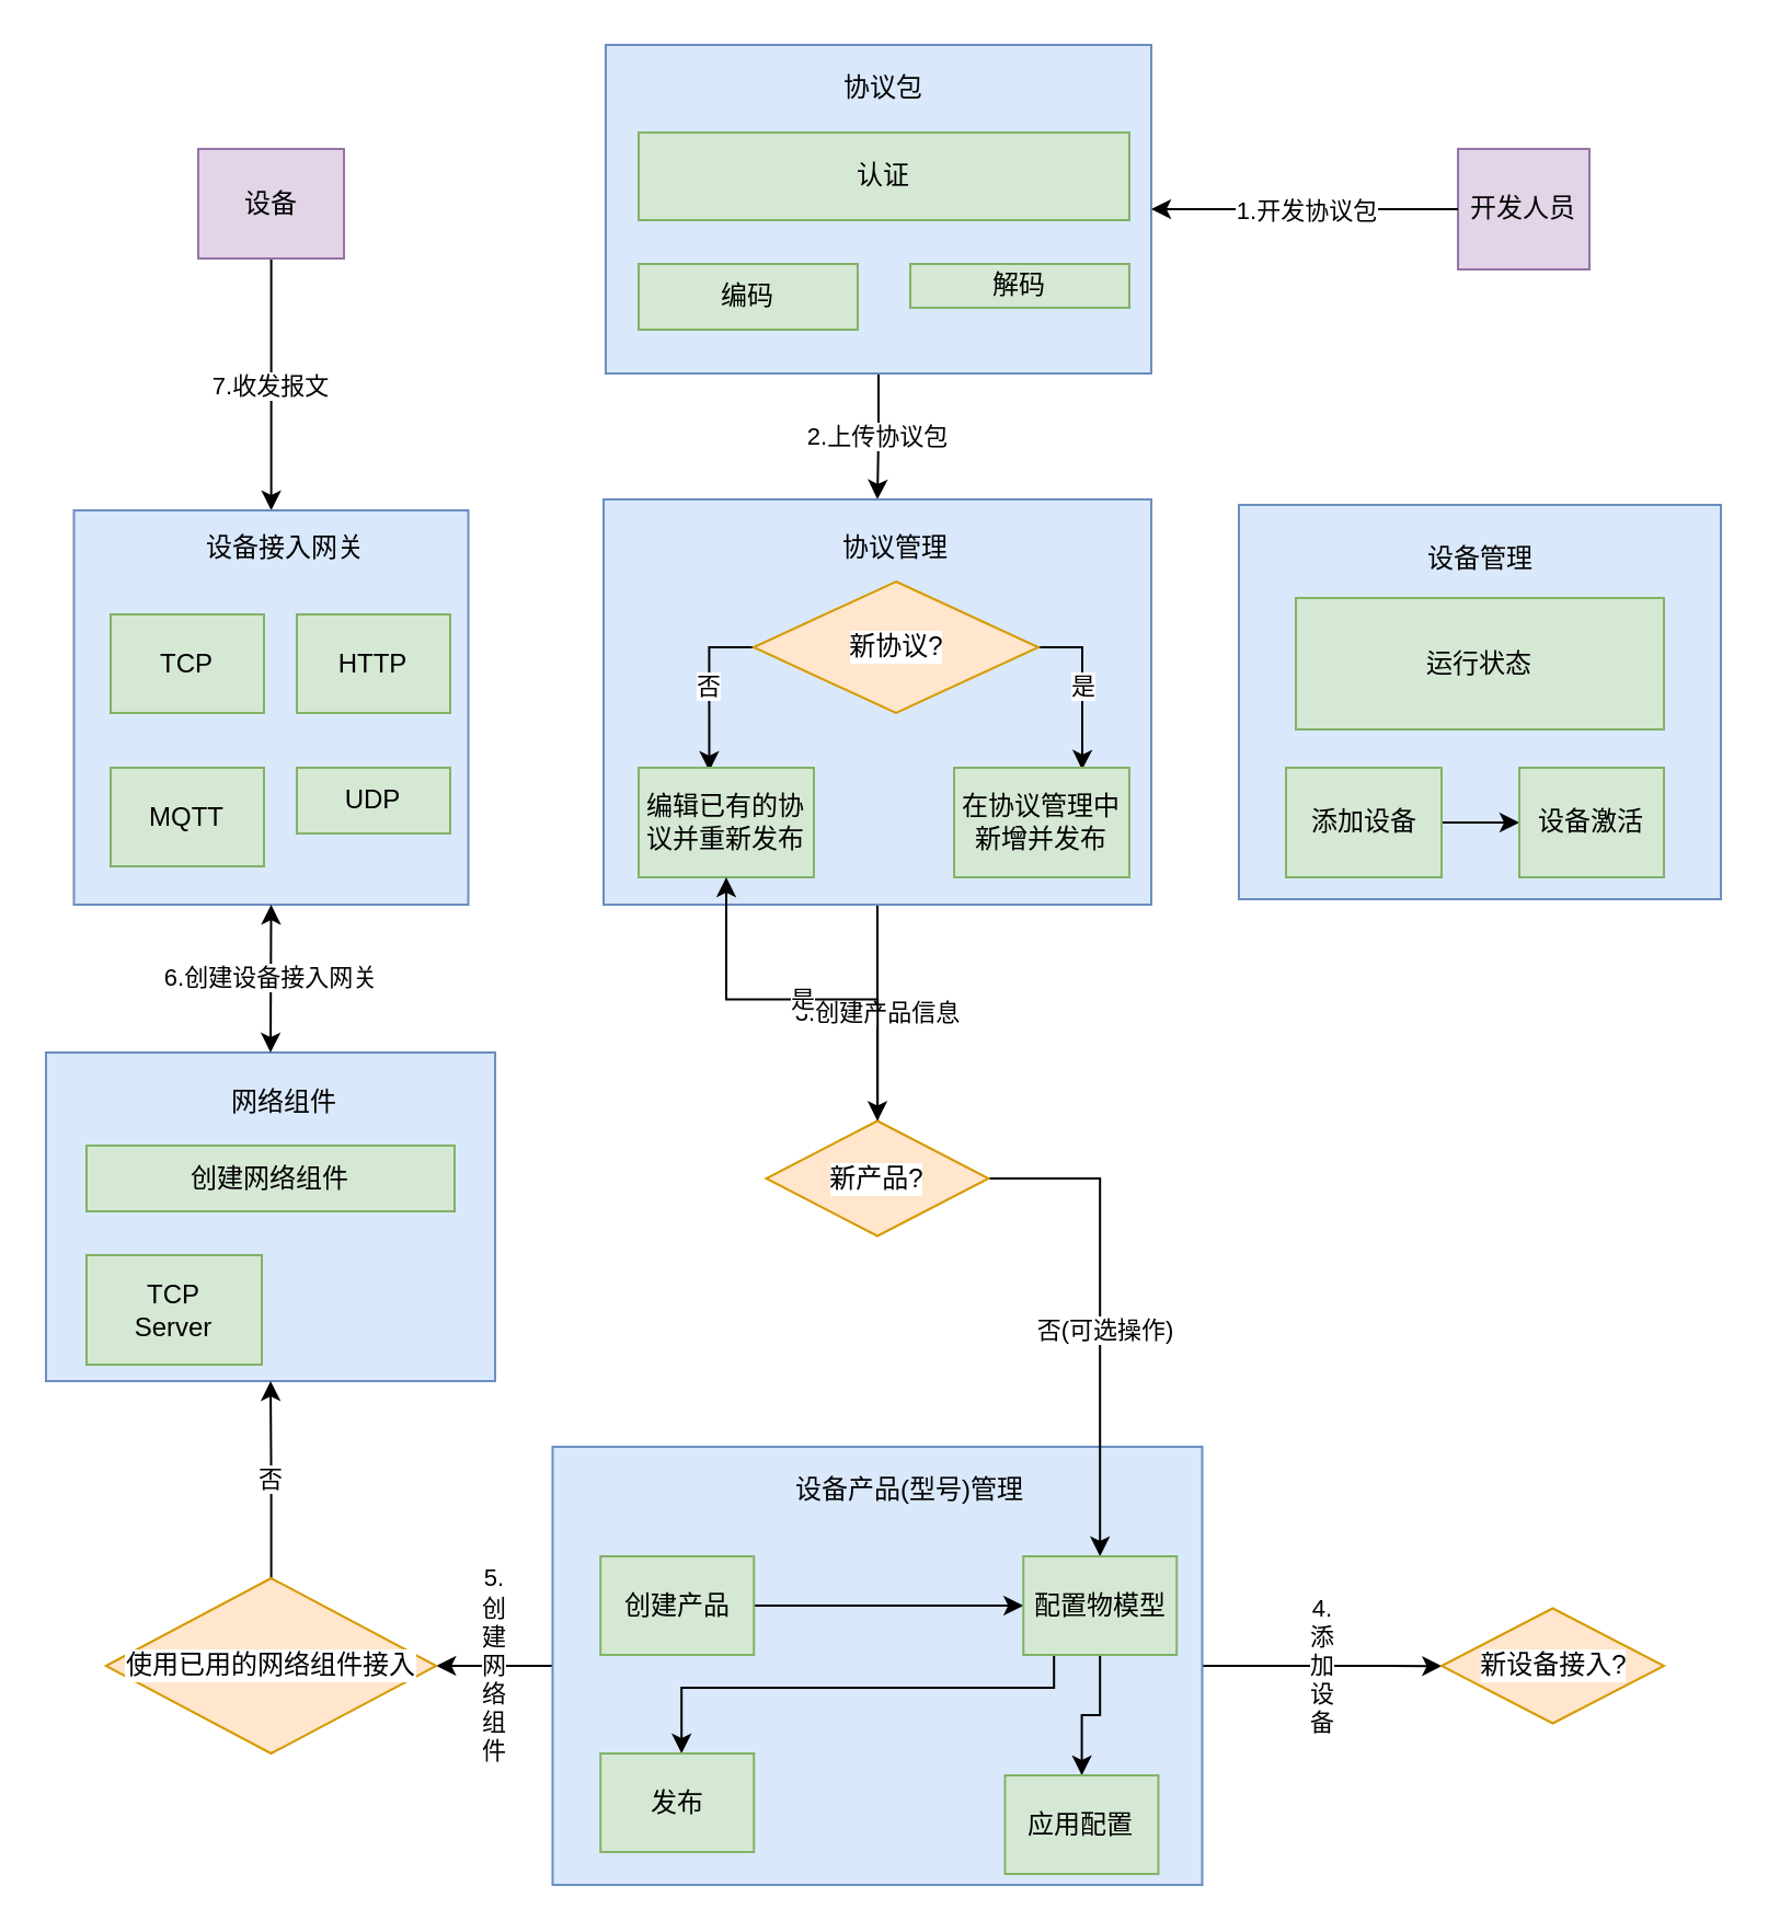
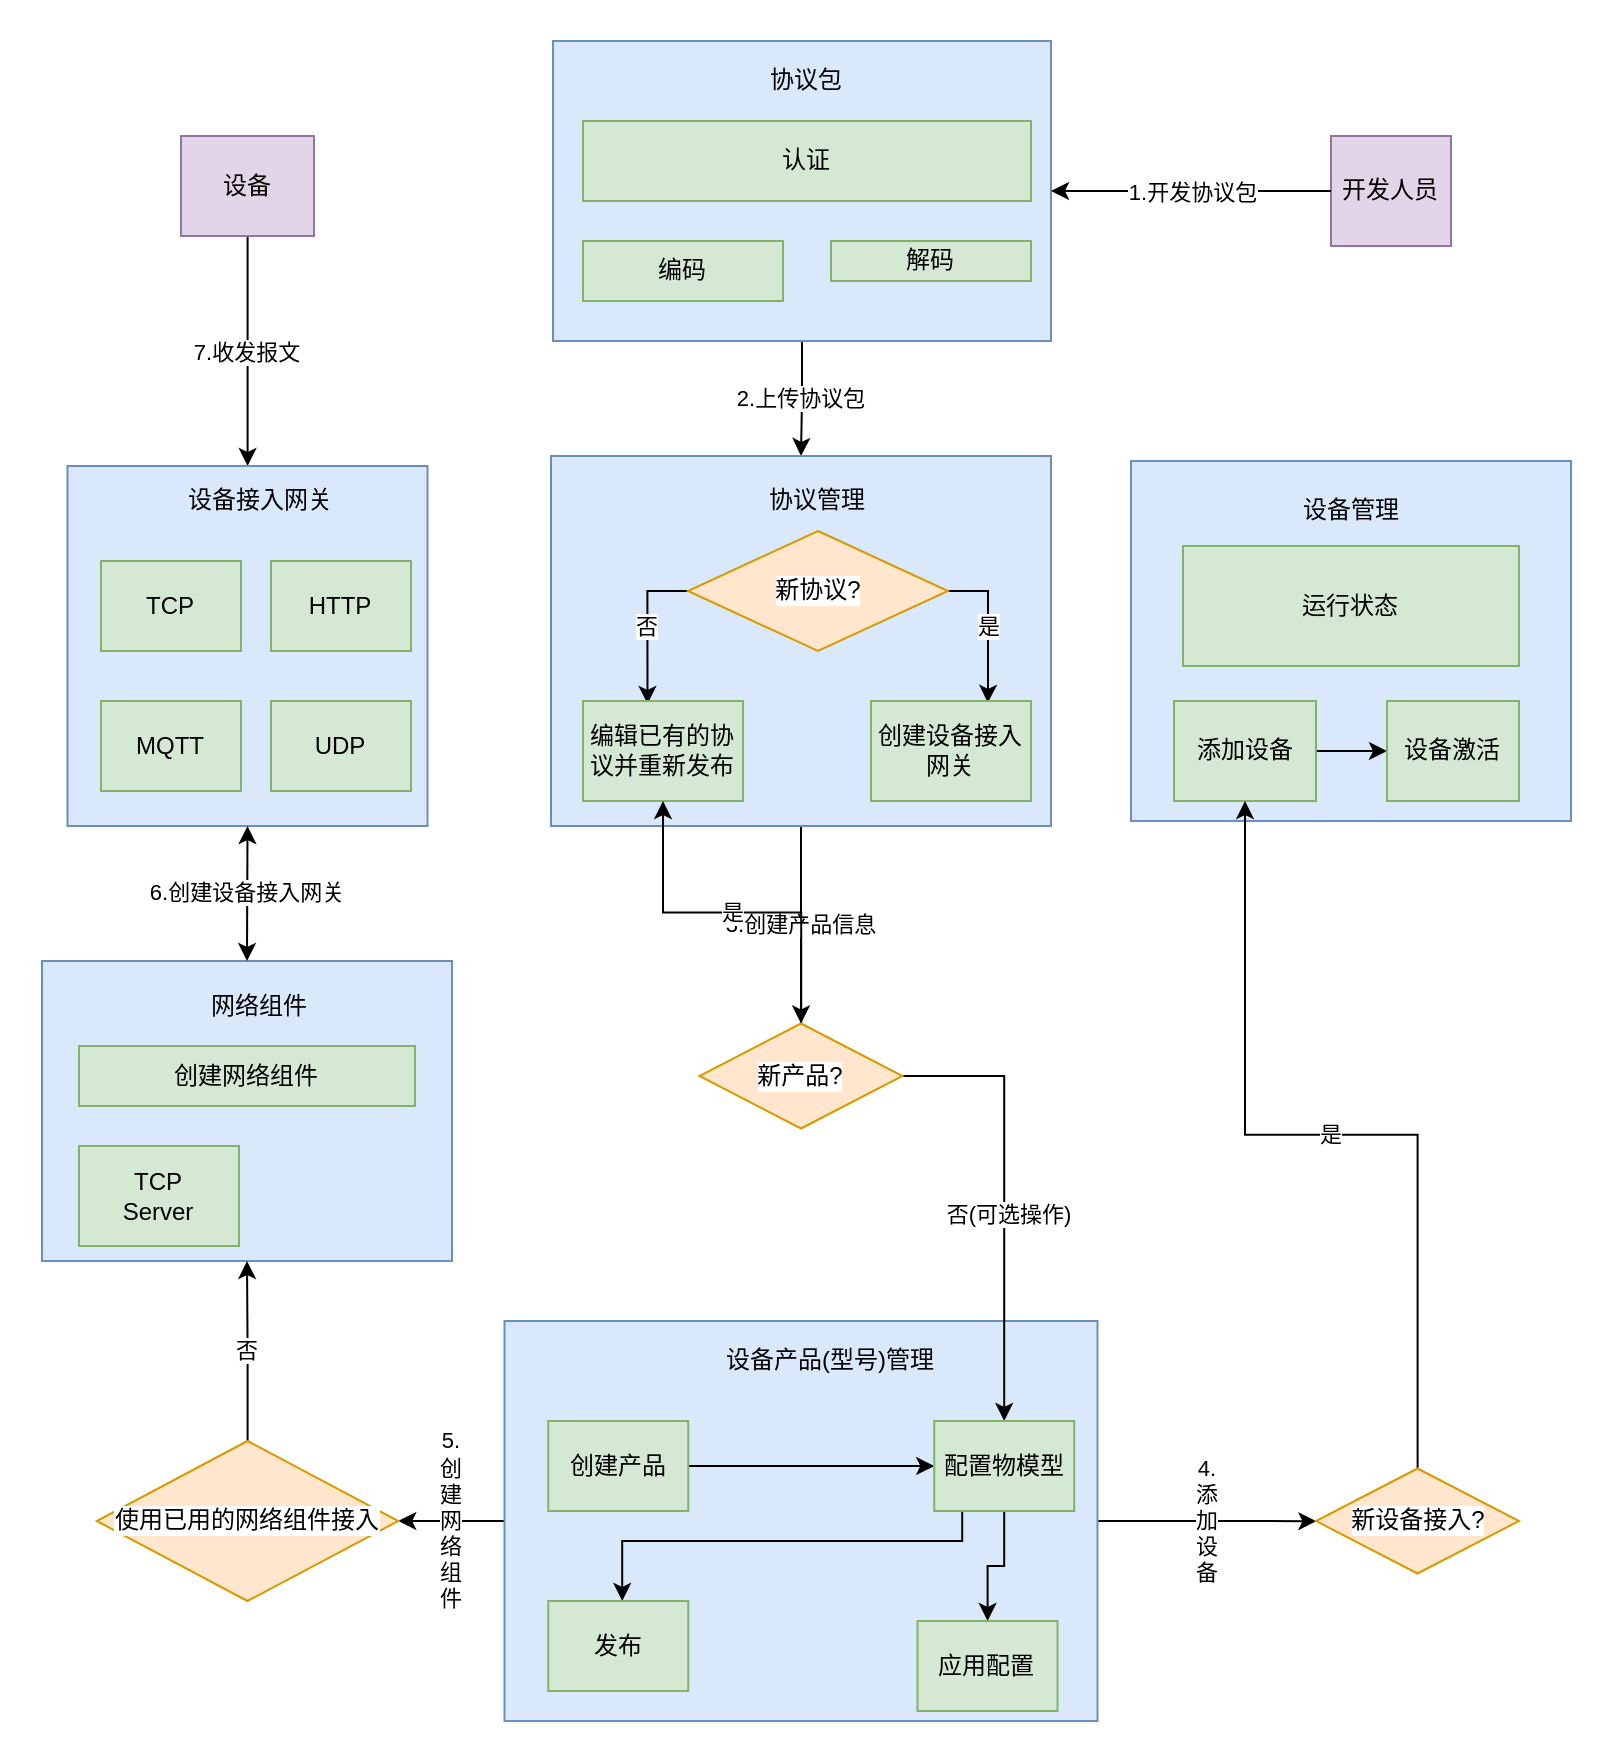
- <mxCell id="35" value="UDP" style="rounded=0;whiteSpace=wrap;html=1;fillColor=#d5e8d4;strokeColor=#82b366;" vertex="1" parent="1"><mxGeometry x="135" y="350" width="70" height="30" as="geometry" /></mxCell>
+ <mxCell id="35" value="UDP" style="rounded=0;whiteSpace=wrap;html=1;fillColor=#d5e8d4;strokeColor=#82b366;" vertex="1" parent="1"><mxGeometry x="135" y="350" width="70" height="45" as="geometry" /></mxCell>
- <mxCell id="24" value="在协议管理中新增并发布" style="rounded=0;whiteSpace=wrap;html=1;fillColor=#d5e8d4;strokeColor=#82b366;" vertex="1" parent="1"><mxGeometry x="435" y="350" width="80" height="50" as="geometry" /></mxCell>
+ <mxCell id="24" value="创建设备接入网关" style="rounded=0;whiteSpace=wrap;html=1;fillColor=#d5e8d4;strokeColor=#82b366;" vertex="1" parent="1"><mxGeometry x="435" y="350" width="80" height="50" as="geometry" /></mxCell>
+ <mxCell id="50" value="是" style="edgeStyle=orthogonalEdgeStyle;rounded=0;orthogonalLoop=1;jettySize=auto;html=1;" edge="1" parent="1" source="51" target="29"><mxGeometry relative="1" as="geometry" /></mxCell>
